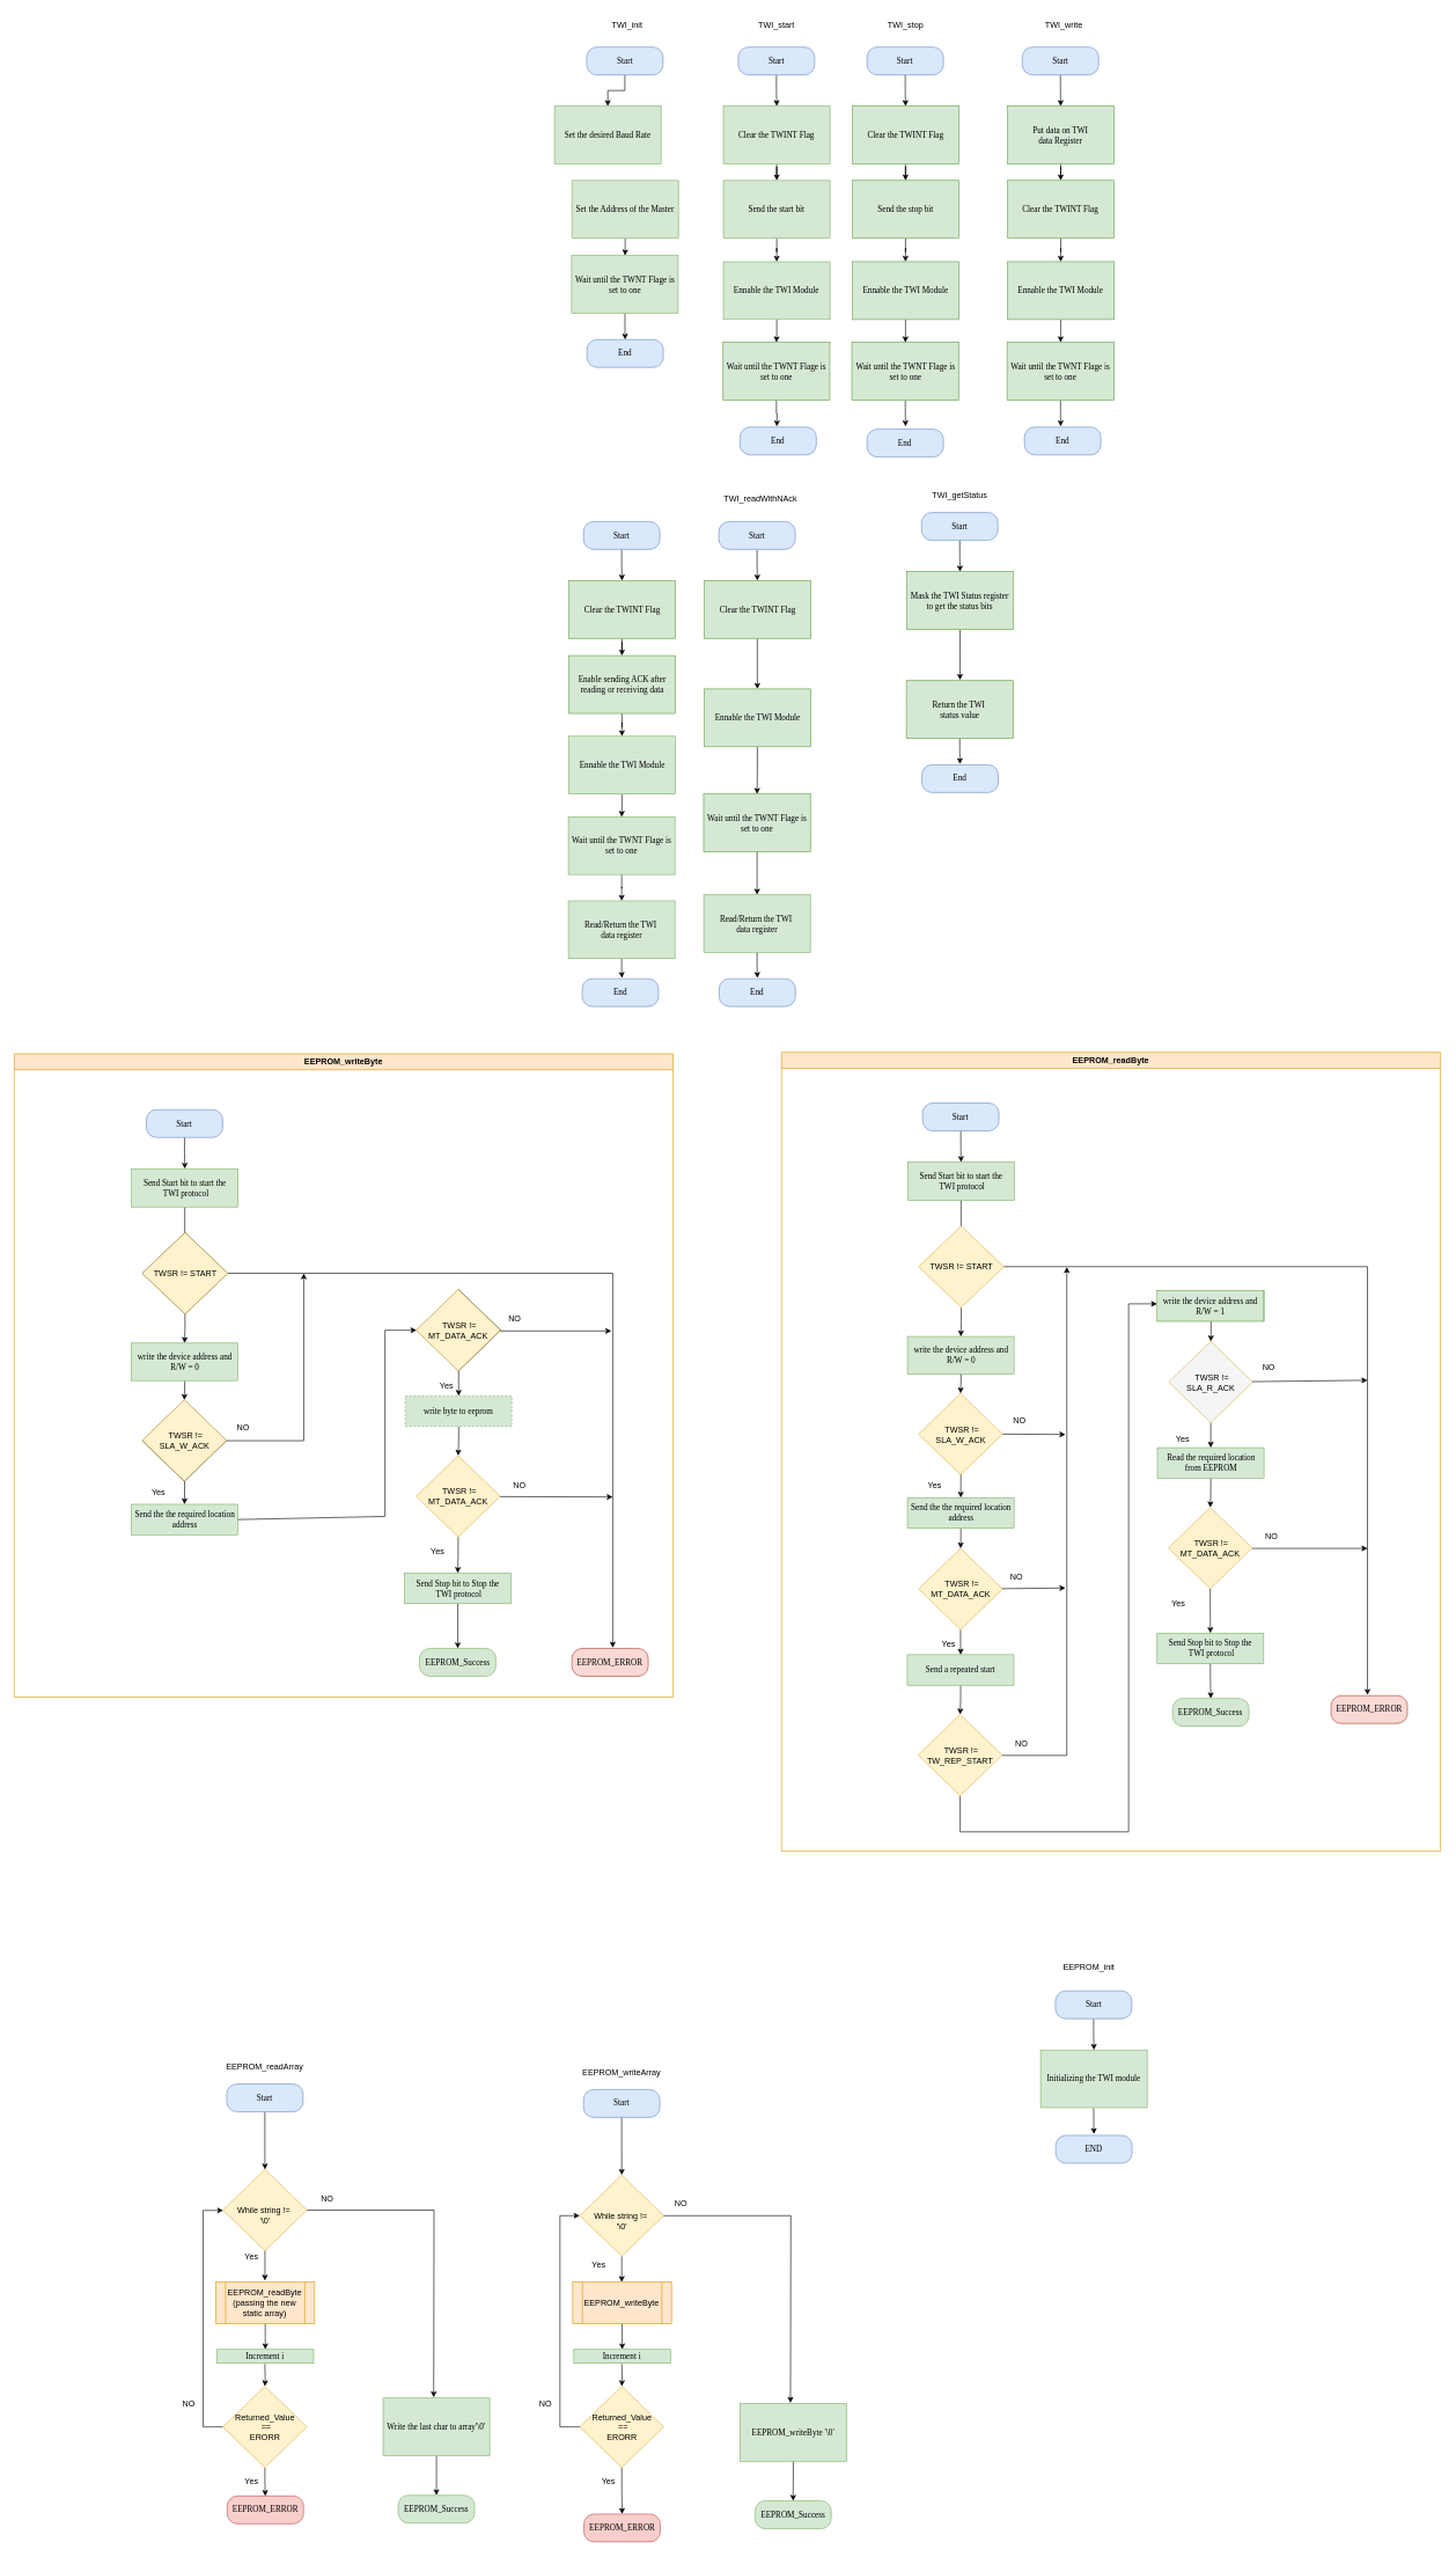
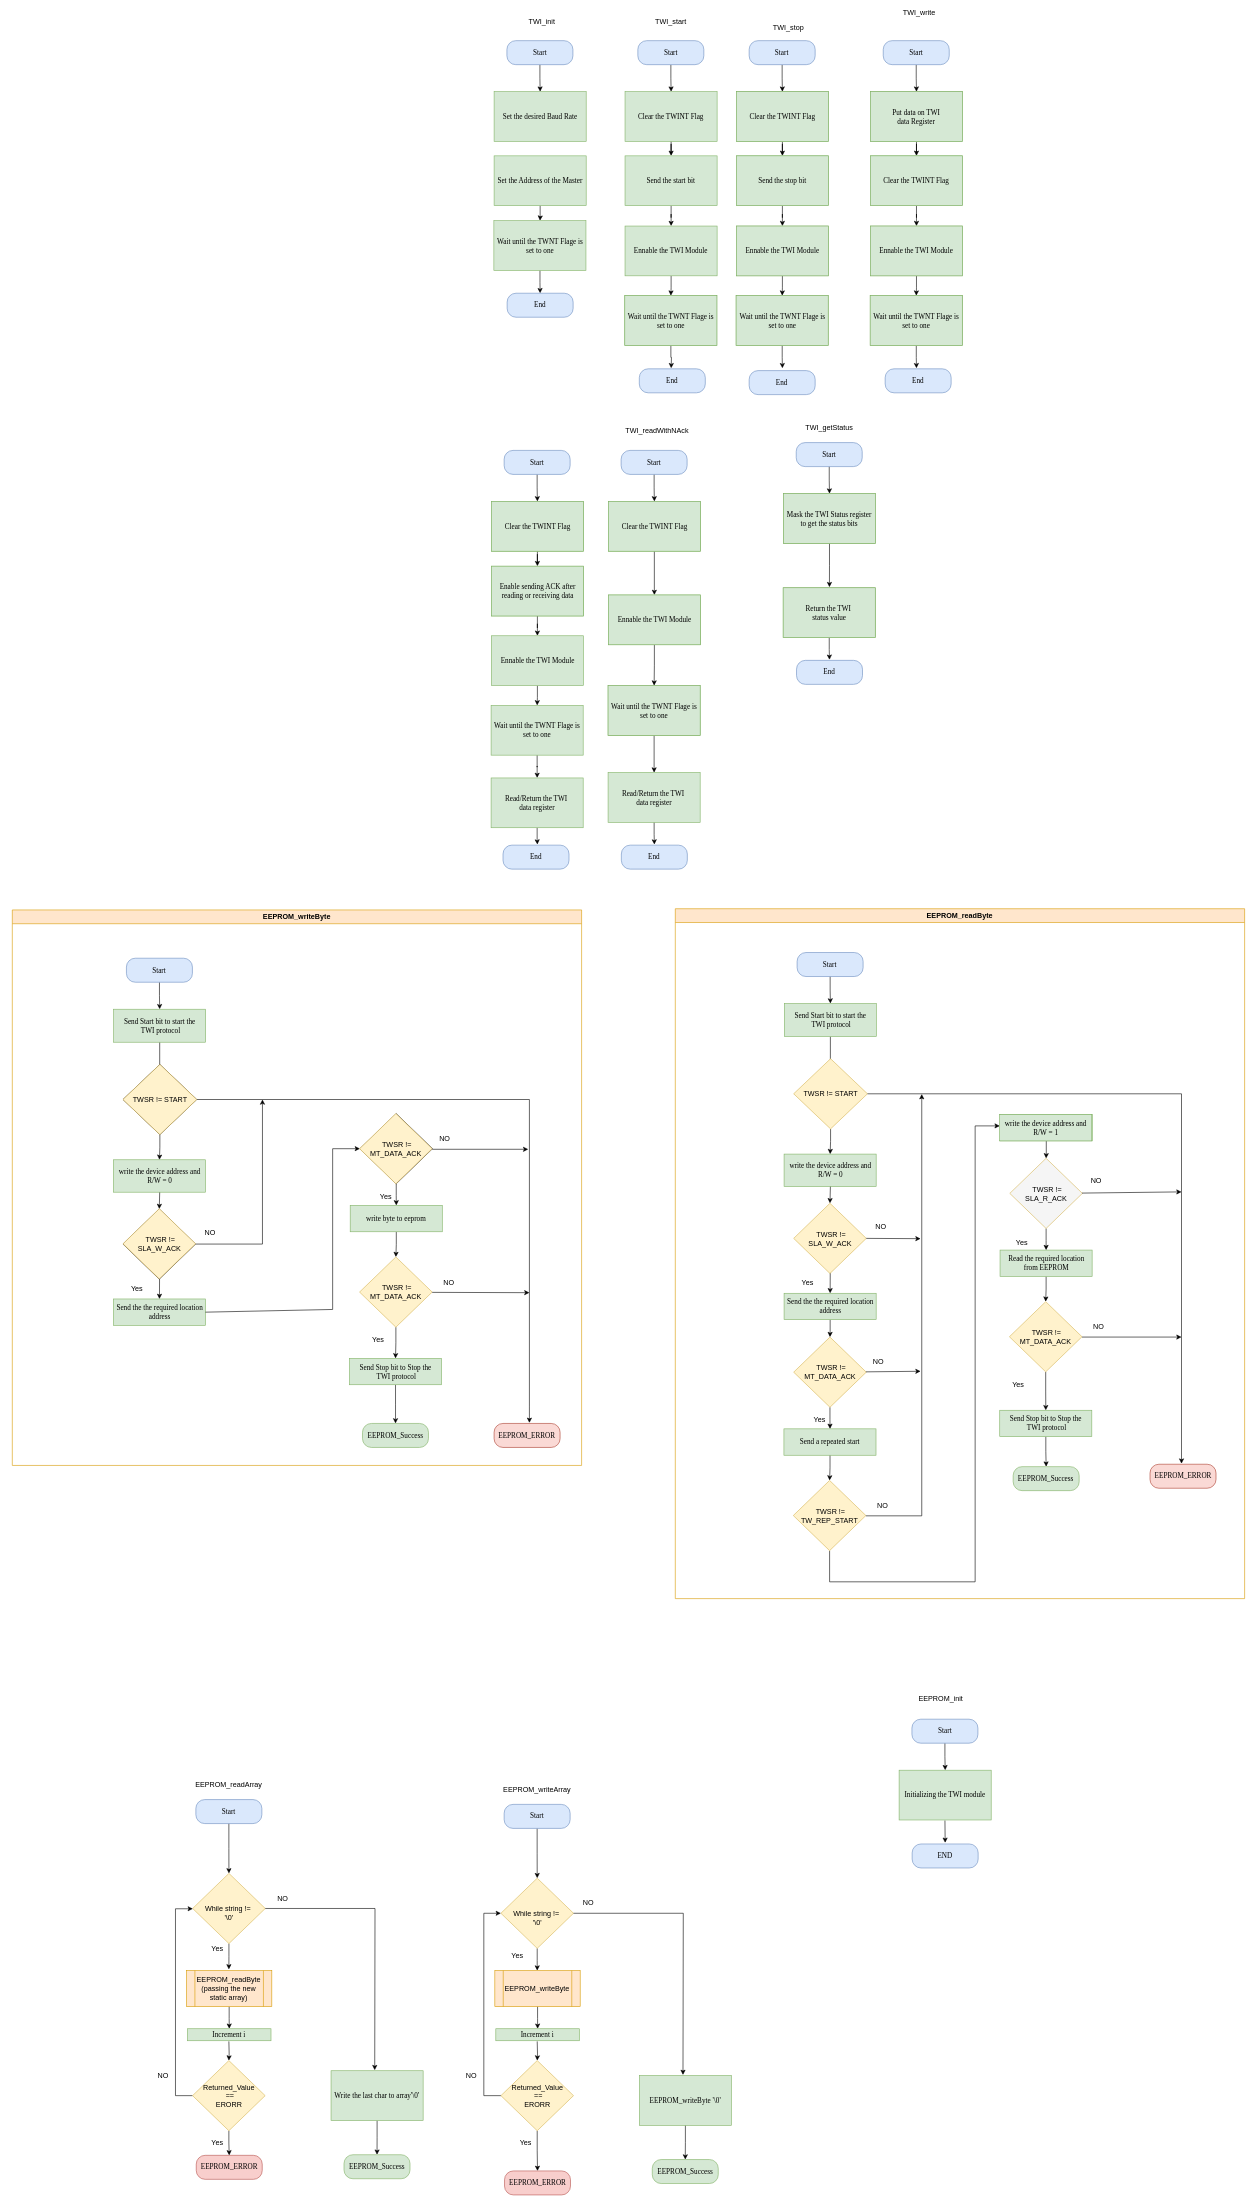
- <mxCell id="19" value="TWI_stop" style="text;html=1;strokeColor=none;fillColor=none;align=center;verticalAlign=middle;whiteSpace=wrap;rounded=0;" parent="1" vertex="1"><mxGeometry x="1273.5" y="20" width="60" height="30" as="geometry" /></mxCell>
+ <mxCell id="19" value="TWI_stop" style="text;html=1;strokeColor=none;fillColor=none;align=center;verticalAlign=middle;whiteSpace=wrap;rounded=0;" parent="1" vertex="1"><mxGeometry x="1283.5" y="30" width="60" height="30" as="geometry" /></mxCell>
- <mxCell id="20" value="TWI_write" style="text;html=1;strokeColor=none;fillColor=none;align=center;verticalAlign=middle;whiteSpace=wrap;rounded=0;" parent="1" vertex="1"><mxGeometry x="1502.13" y="20" width="60" height="30" as="geometry" /></mxCell>
+ <mxCell id="20" value="TWI_write" style="text;html=1;strokeColor=none;fillColor=none;align=center;verticalAlign=middle;whiteSpace=wrap;rounded=0;" parent="1" vertex="1"><mxGeometry x="1502.13" y="5" width="60" height="30" as="geometry" /></mxCell>
- <mxCell id="4" value="Set the desired Baud Rate" style="rounded=0;whiteSpace=wrap;html=1;fillColor=#d5e8d4;strokeColor=#82b366;fontFamily=Calibri;fontSize=12;" parent="1" vertex="1"><mxGeometry x="798.13" y="152" width="153.5" height="83" as="geometry" /></mxCell>
+ <mxCell id="4" value="Set the desired Baud Rate" style="rounded=0;whiteSpace=wrap;html=1;fillColor=#d5e8d4;strokeColor=#82b366;fontFamily=Calibri;fontSize=12;" parent="1" vertex="1"><mxGeometry x="823.13" y="152" width="153.5" height="83" as="geometry" /></mxCell>
- <mxCell id="93" value="write byte to eeprom" style="rounded=0;whiteSpace=wrap;html=1;fillColor=#d5e8d4;strokeColor=#82b366;fontFamily=Calibri;fontSize=12;dashed=1;" parent="1" vertex="1"><mxGeometry x="583.25" y="2008.5" width="153.5" height="44" as="geometry" /></mxCell>
+ <mxCell id="93" value="write byte to eeprom" style="rounded=0;whiteSpace=wrap;html=1;fillColor=#d5e8d4;strokeColor=#82b366;fontFamily=Calibri;fontSize=12;" parent="1" vertex="1"><mxGeometry x="583.25" y="2008.5" width="153.5" height="44" as="geometry" /></mxCell>
